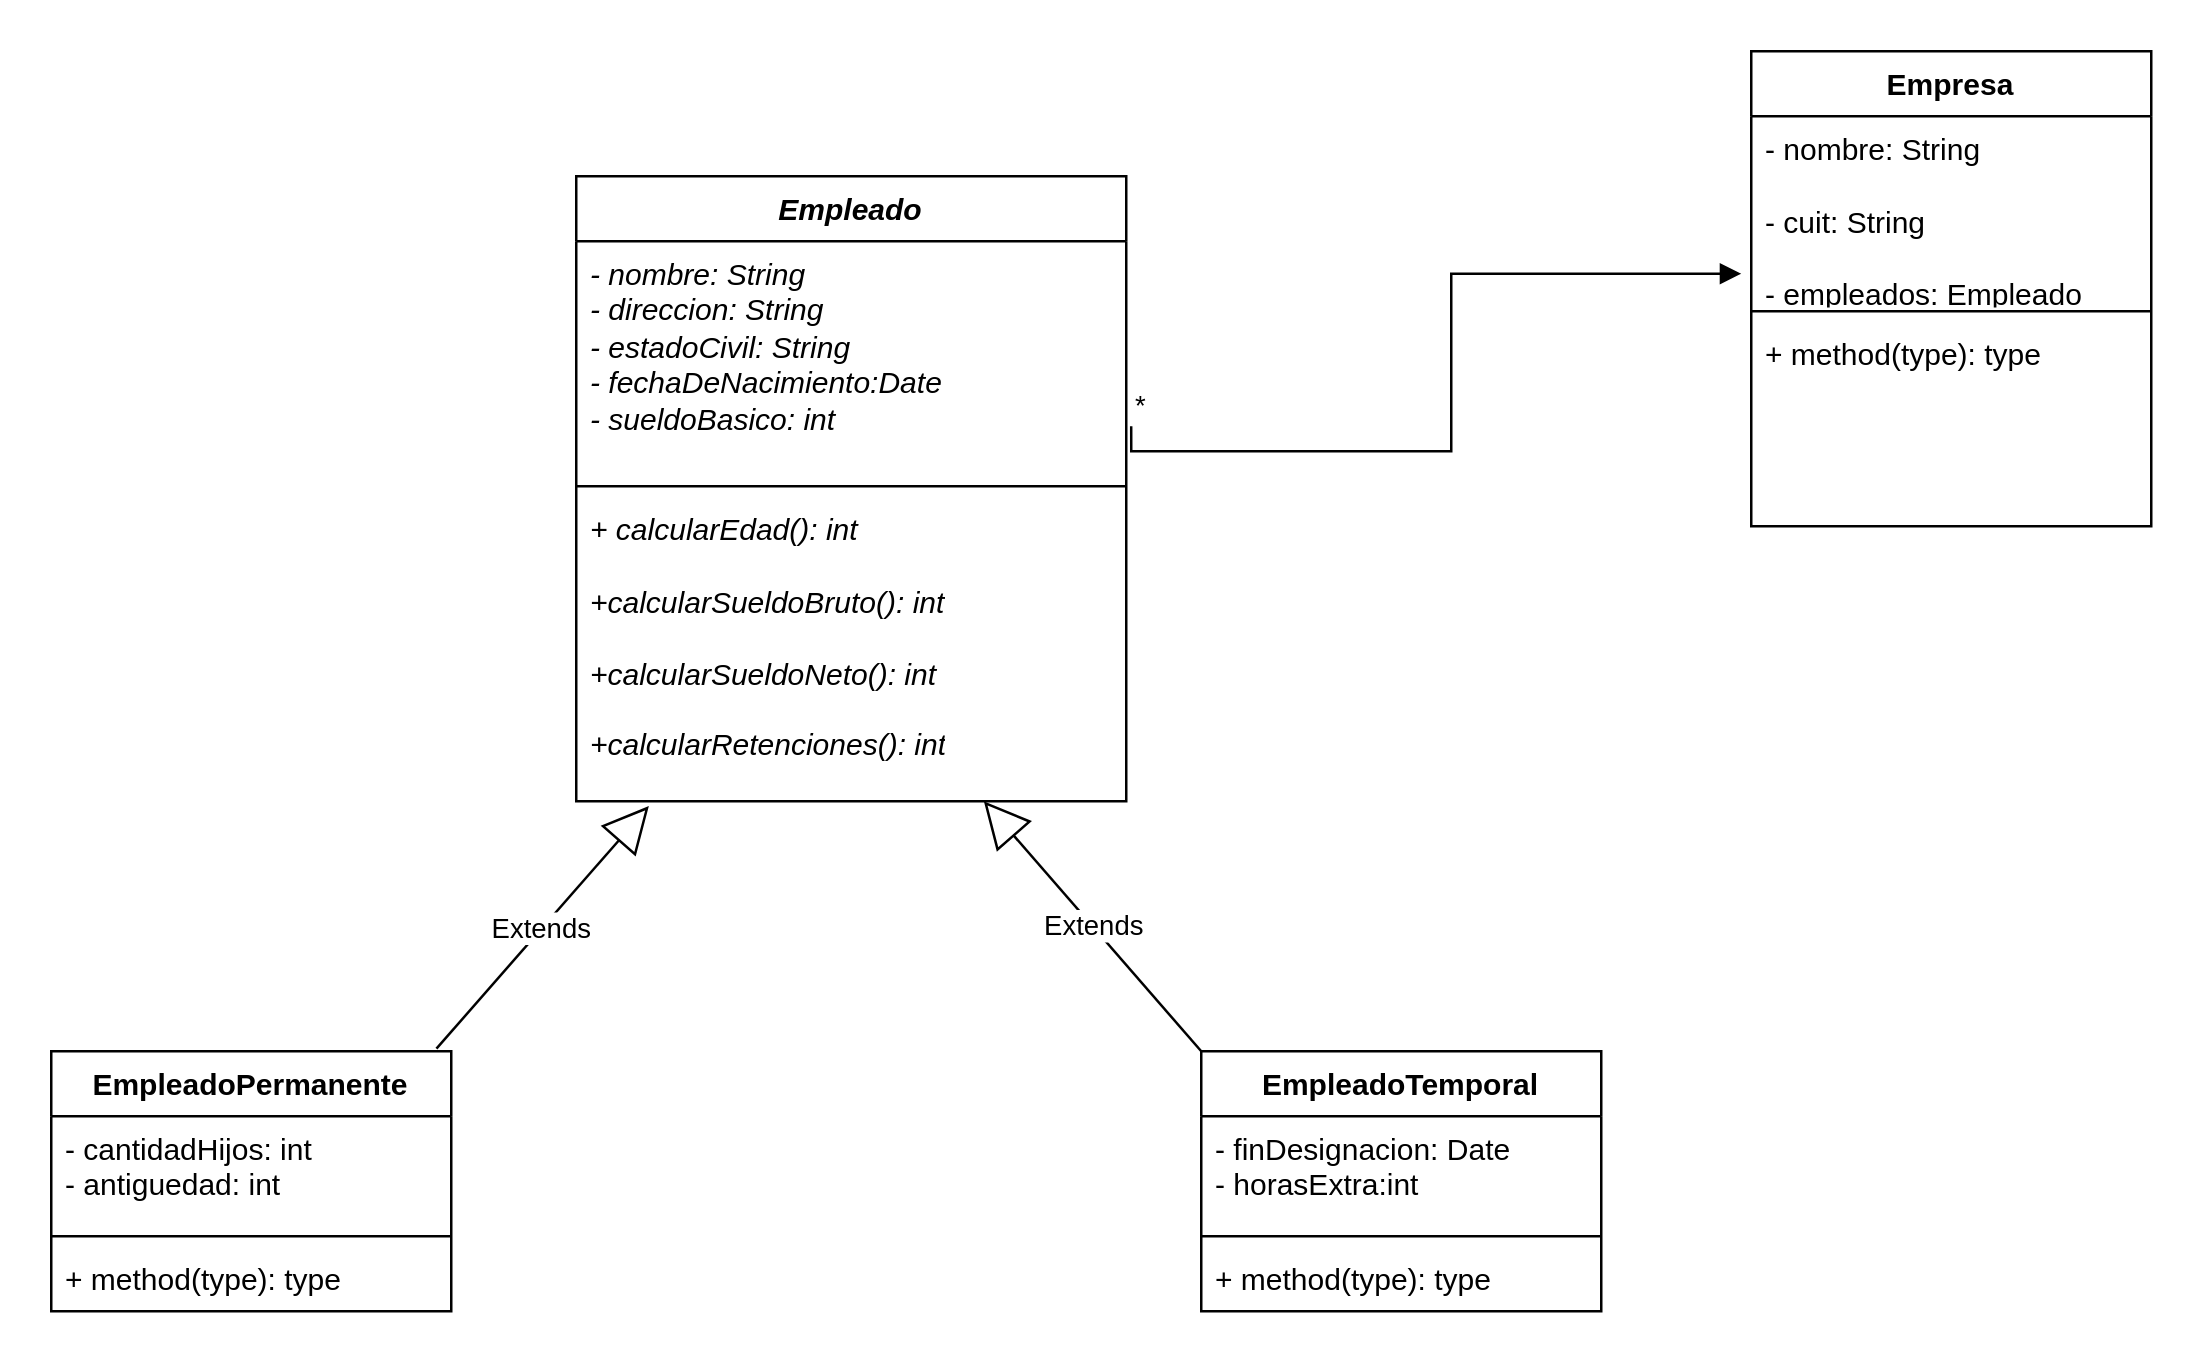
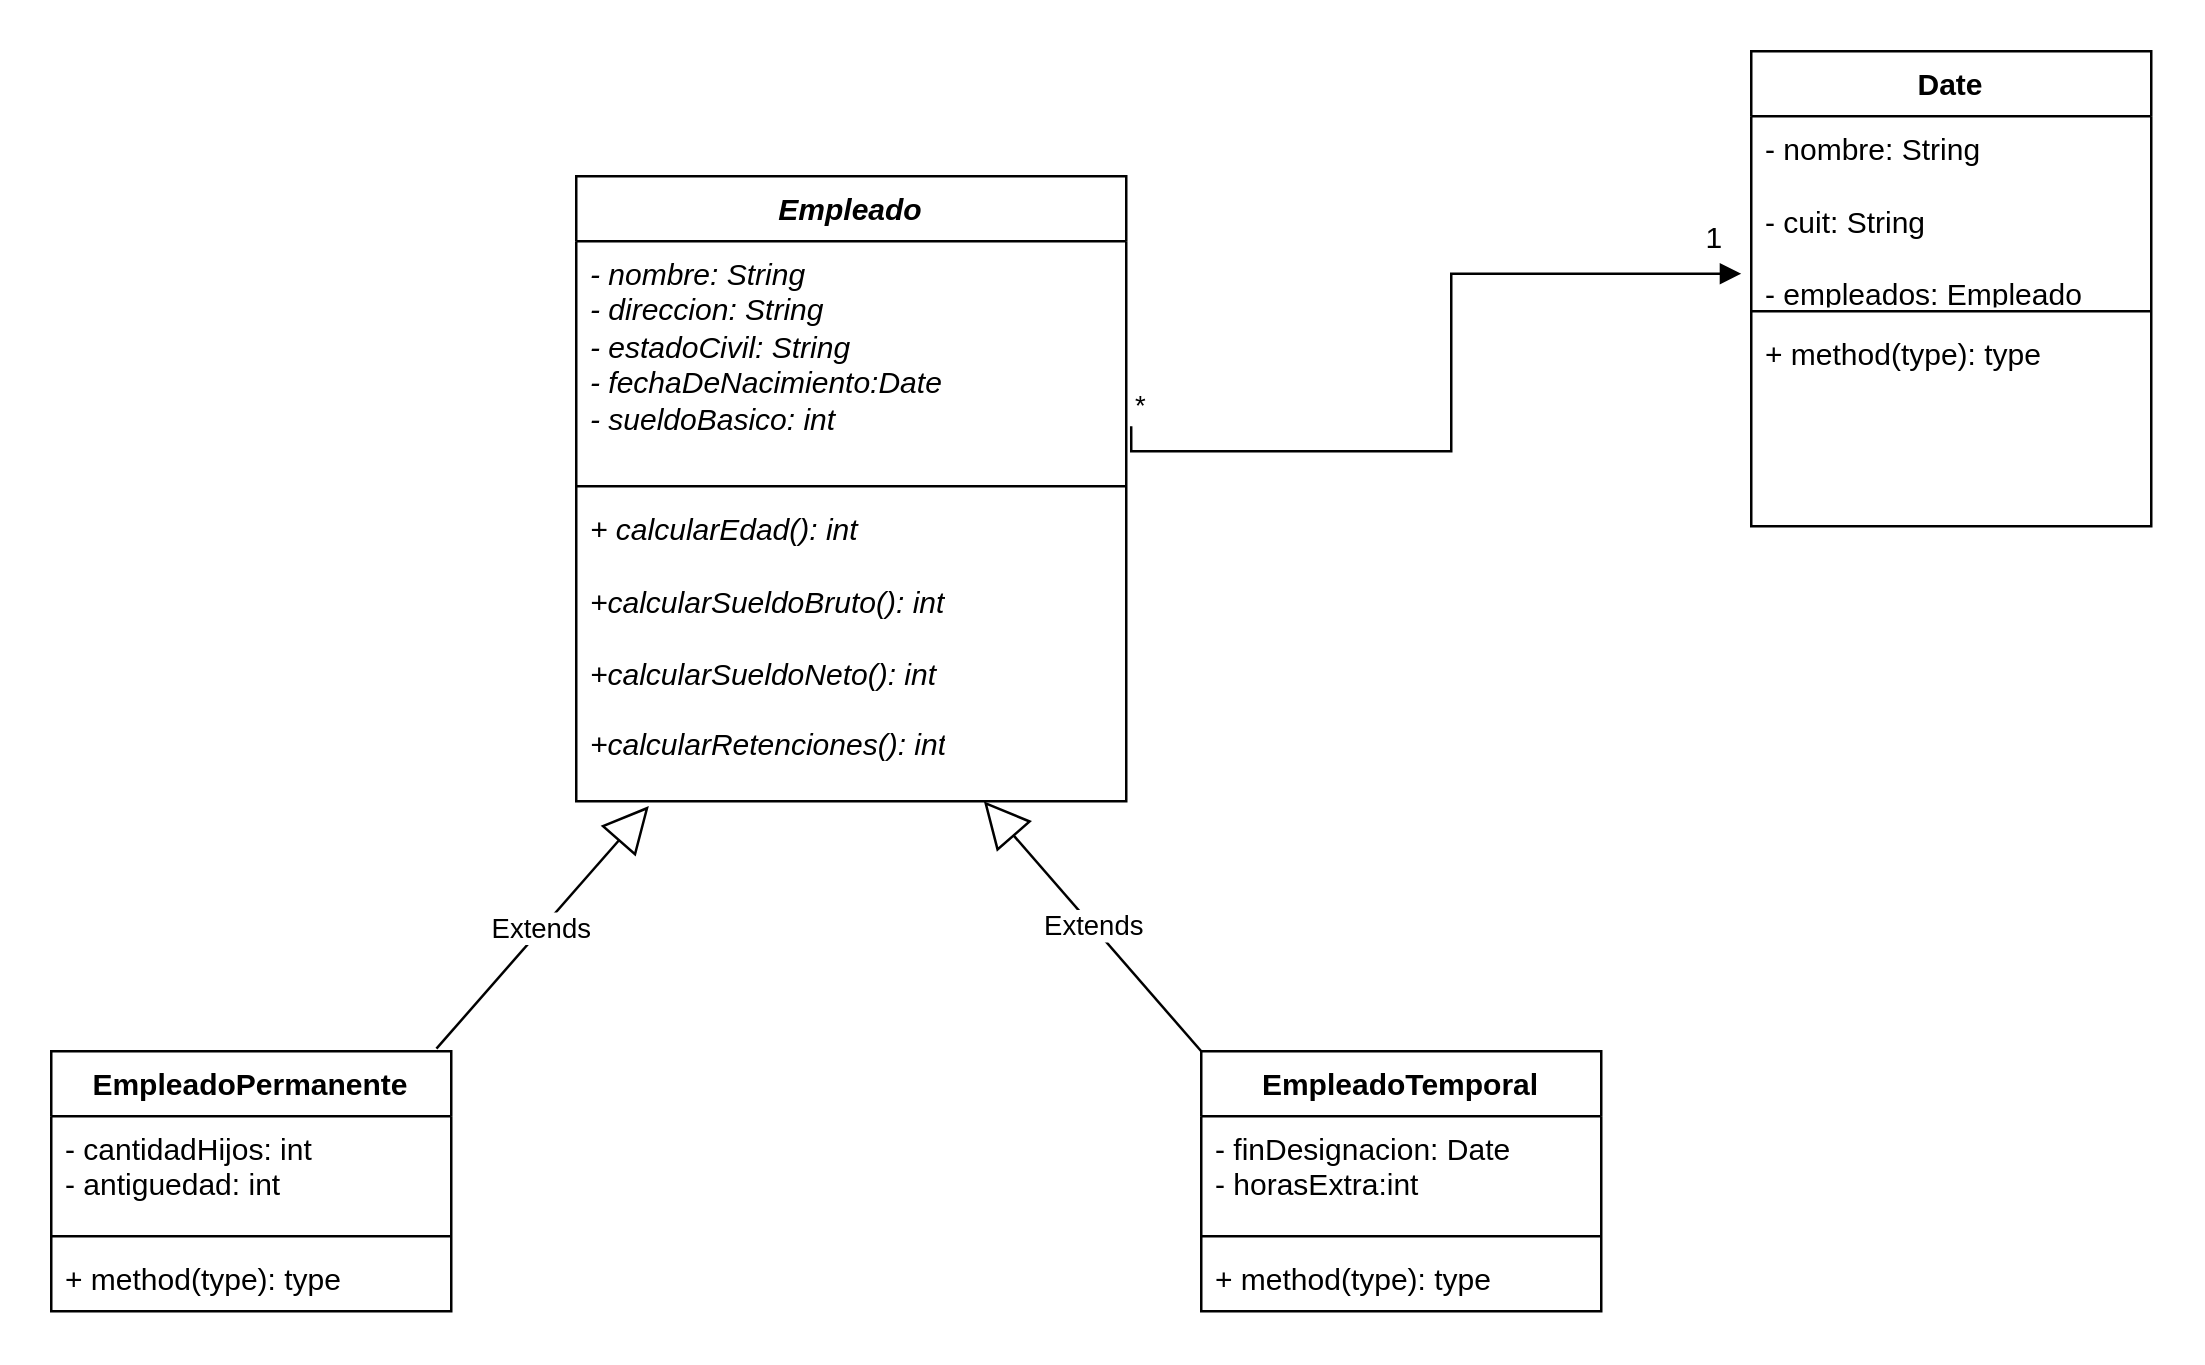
- <mxCell id="2" value="&lt;div&gt;Empresa&lt;/div&gt;&lt;div&gt;&lt;br&gt;&lt;/div&gt;" style="swimlane;fontStyle=1;align=center;verticalAlign=top;childLayout=stackLayout;horizontal=1;startSize=26;horizontalStack=0;resizeParent=1;resizeParentMax=0;resizeLast=0;collapsible=1;marginBottom=0;whiteSpace=wrap;html=1;" vertex="1" parent="1"><mxGeometry x="700" y="20" width="160" height="190" as="geometry" /></mxCell>
+ <mxCell id="2" value="&lt;div&gt;Date&lt;/div&gt;&lt;div&gt;&lt;br&gt;&lt;/div&gt;" style="swimlane;fontStyle=1;align=center;verticalAlign=top;childLayout=stackLayout;horizontal=1;startSize=26;horizontalStack=0;resizeParent=1;resizeParentMax=0;resizeLast=0;collapsible=1;marginBottom=0;whiteSpace=wrap;html=1;" vertex="1" parent="1"><mxGeometry x="700" y="20" width="160" height="190" as="geometry" /></mxCell>
+ <mxCell id="12" value="1" style="text;html=1;align=center;verticalAlign=middle;resizable=0;points=[];autosize=1;strokeColor=none;fillColor=none;" vertex="1" parent="1"><mxGeometry x="670" y="80" width="30" height="30" as="geometry" /></mxCell>
